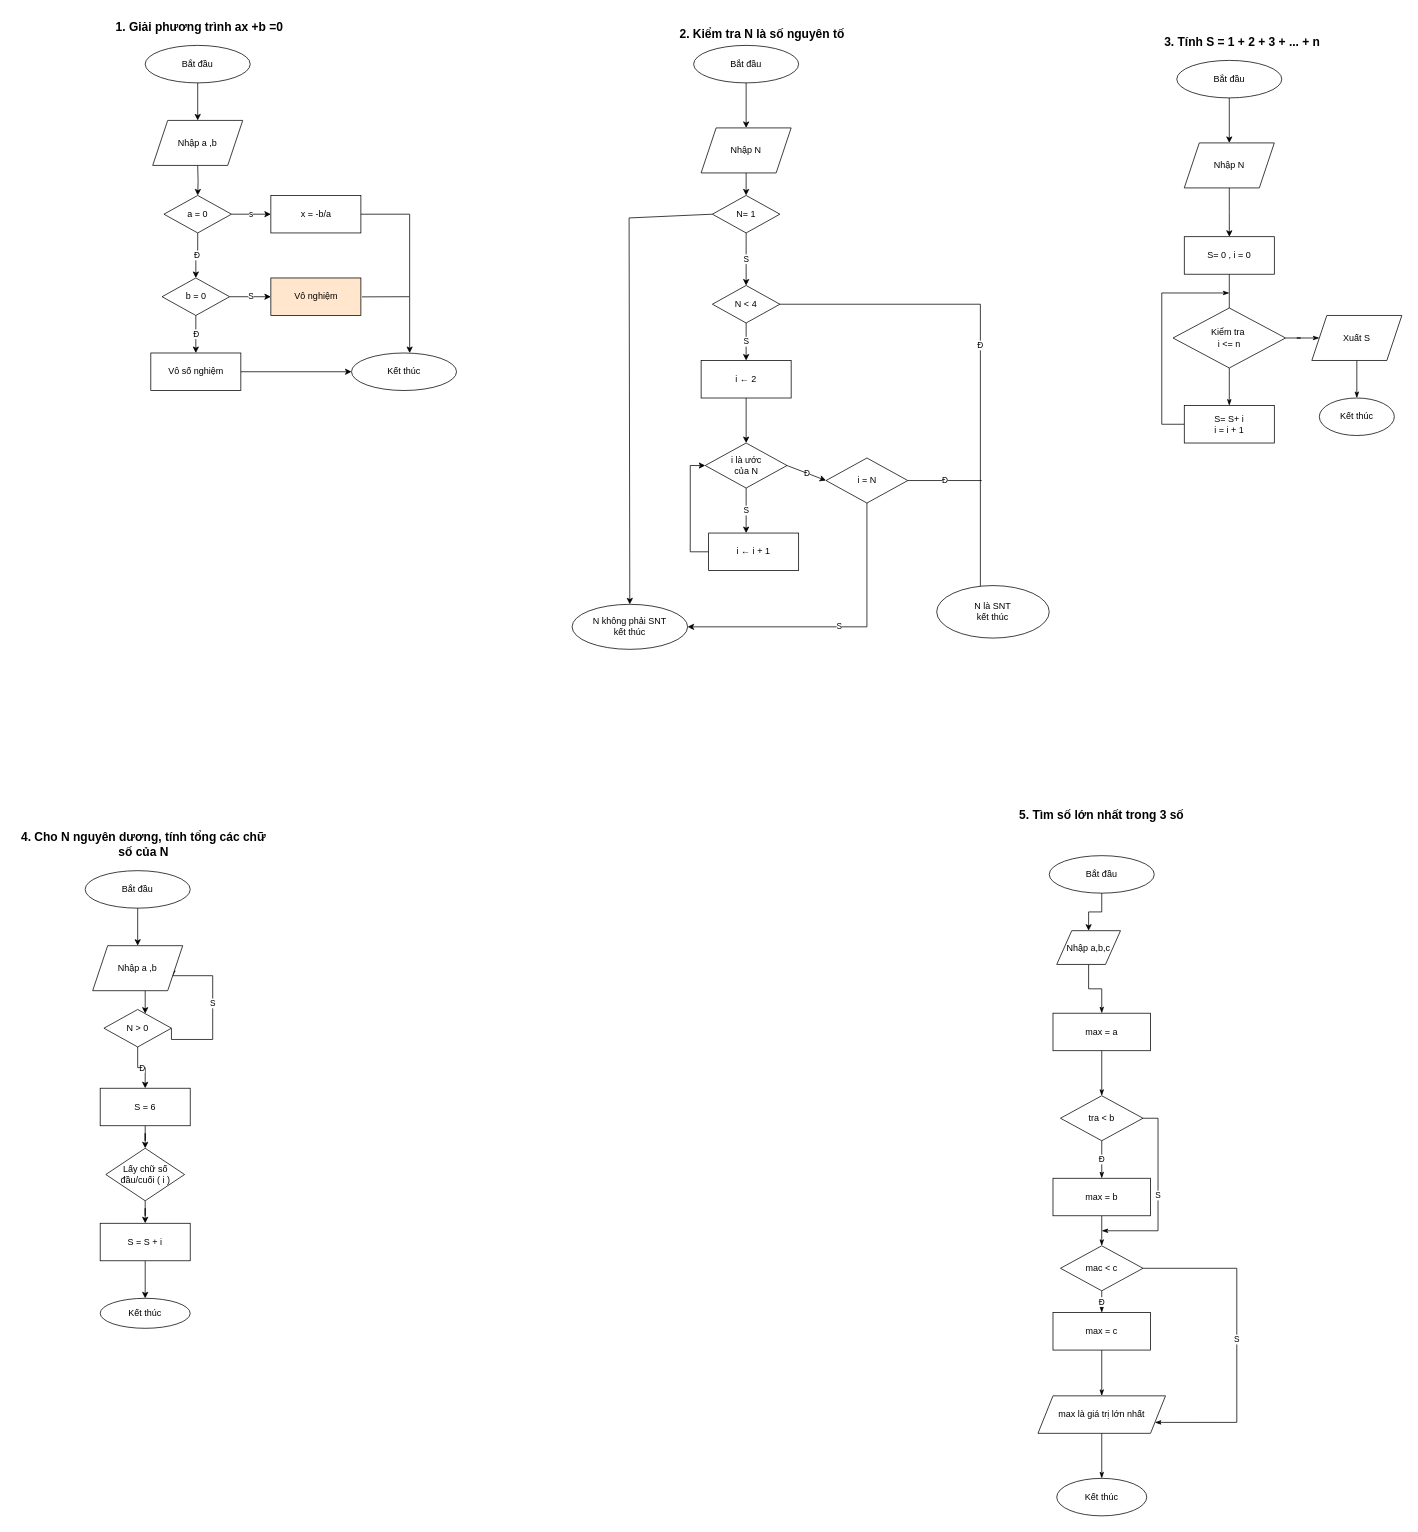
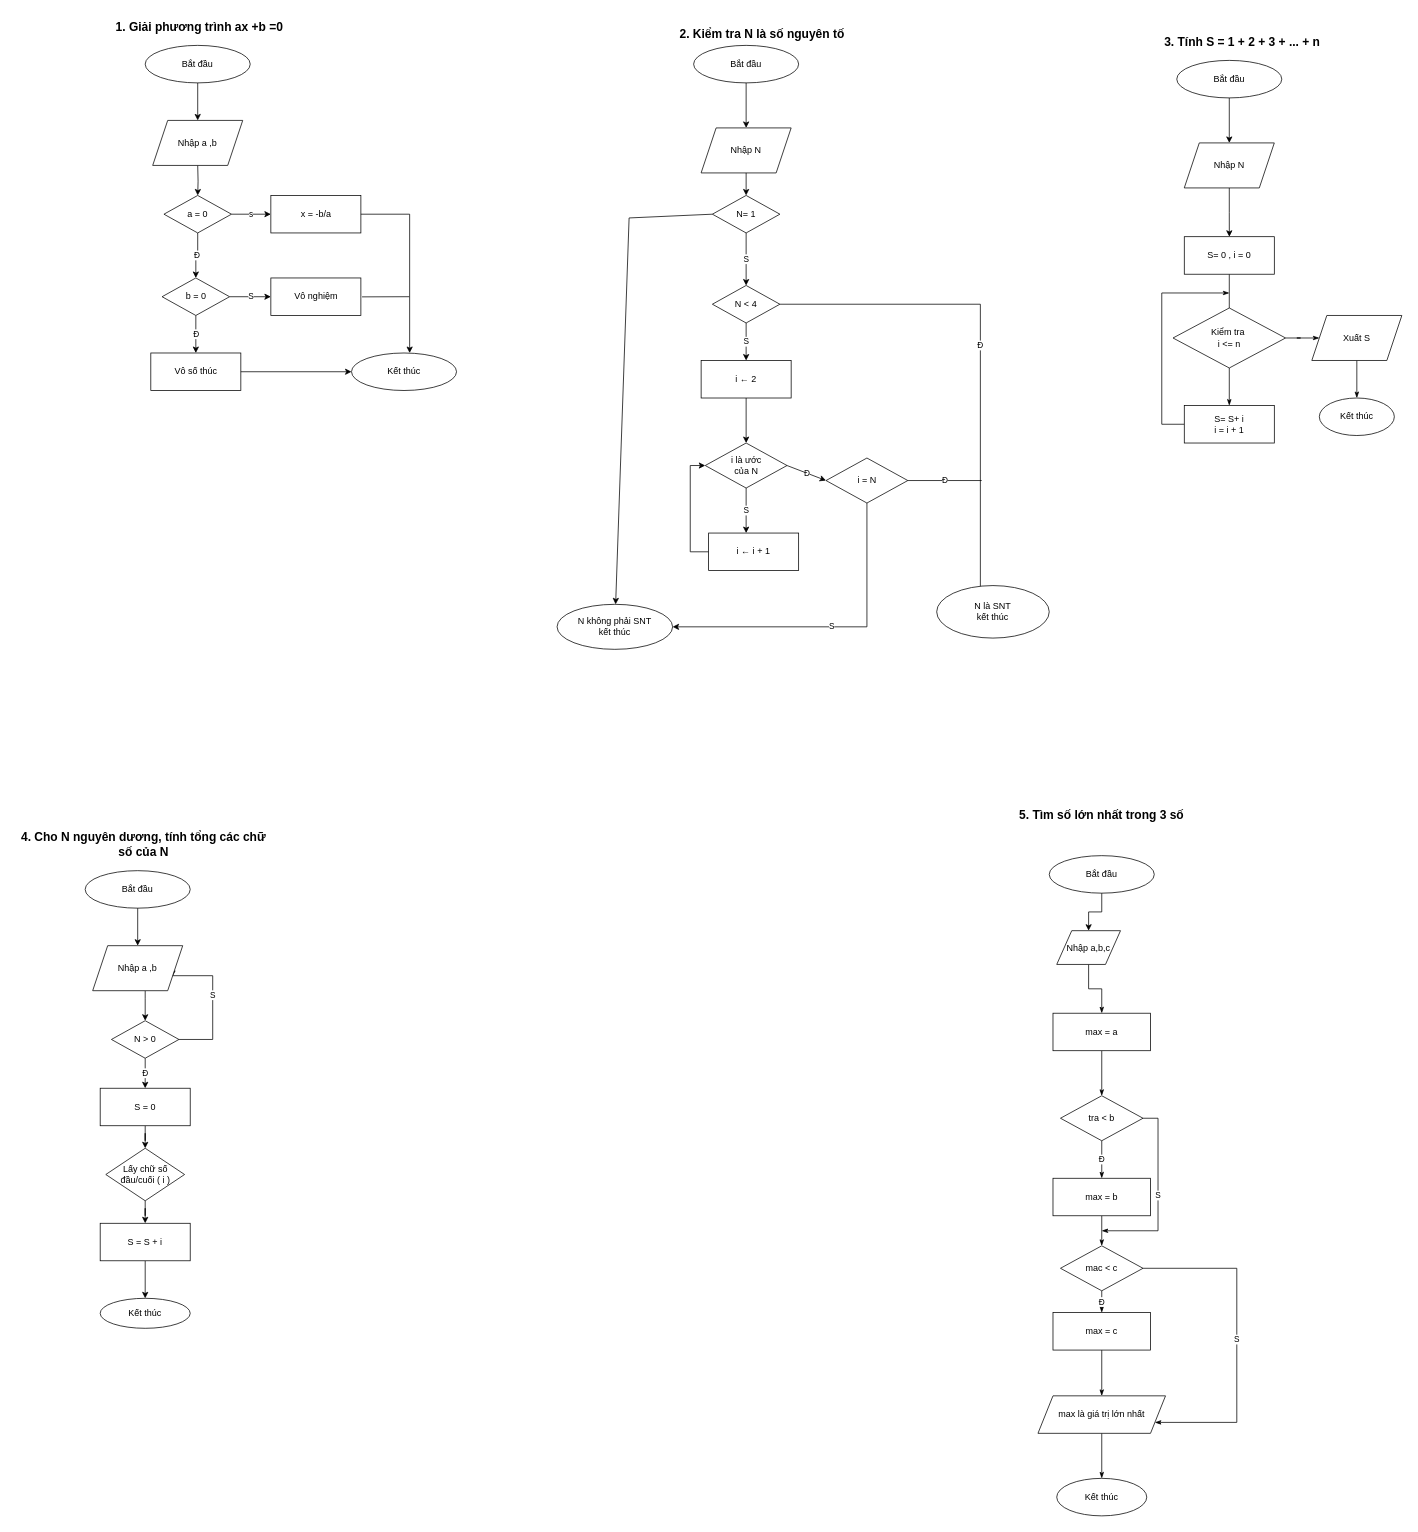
- <mxCell id="10" value="Vô nghiệm" style="rounded=0;whiteSpace=wrap;html=1;fillColor=#ffe6cc;" vertex="1" parent="1"><mxGeometry x="360.5" y="370" width="120" height="50" as="geometry" /></mxCell>
+ <mxCell id="10" value="Vô nghiệm" style="rounded=0;whiteSpace=wrap;html=1;" vertex="1" parent="1"><mxGeometry x="360.5" y="370" width="120" height="50" as="geometry" /></mxCell>
- <mxCell id="11" value="Vô số nghiệm" style="rounded=0;whiteSpace=wrap;html=1;" vertex="1" parent="1"><mxGeometry x="200.5" y="470" width="120" height="50" as="geometry" /></mxCell>
+ <mxCell id="11" value="Vô số thúc" style="rounded=0;whiteSpace=wrap;html=1;" vertex="1" parent="1"><mxGeometry x="200.5" y="470" width="120" height="50" as="geometry" /></mxCell>
- <mxCell id="54" value="N không phải SNT&lt;br&gt;kết thúc" style="ellipse;whiteSpace=wrap;html=1;" vertex="1" parent="1"><mxGeometry x="762" y="805" width="154" height="60" as="geometry" /></mxCell>
+ <mxCell id="54" value="N không phải SNT&lt;br&gt;kết thúc" style="ellipse;whiteSpace=wrap;html=1;" vertex="1" parent="1"><mxGeometry x="742" y="805" width="154" height="60" as="geometry" /></mxCell>
- <mxCell id="30" value="N &amp;gt; 0" style="rhombus;whiteSpace=wrap;html=1;" vertex="1" parent="1"><mxGeometry x="138" y="1345" width="90" height="50" as="geometry" /></mxCell>
+ <mxCell id="30" value="N &amp;gt; 0" style="rhombus;whiteSpace=wrap;html=1;" vertex="1" parent="1"><mxGeometry x="148" y="1360" width="90" height="50" as="geometry" /></mxCell>
- <mxCell id="32" value="S = 6" style="rounded=0;whiteSpace=wrap;html=1;" vertex="1" parent="1"><mxGeometry x="133" y="1450" width="120" height="50" as="geometry" /></mxCell>
+ <mxCell id="32" value="S = 0" style="rounded=0;whiteSpace=wrap;html=1;" vertex="1" parent="1"><mxGeometry x="133" y="1450" width="120" height="50" as="geometry" /></mxCell>
